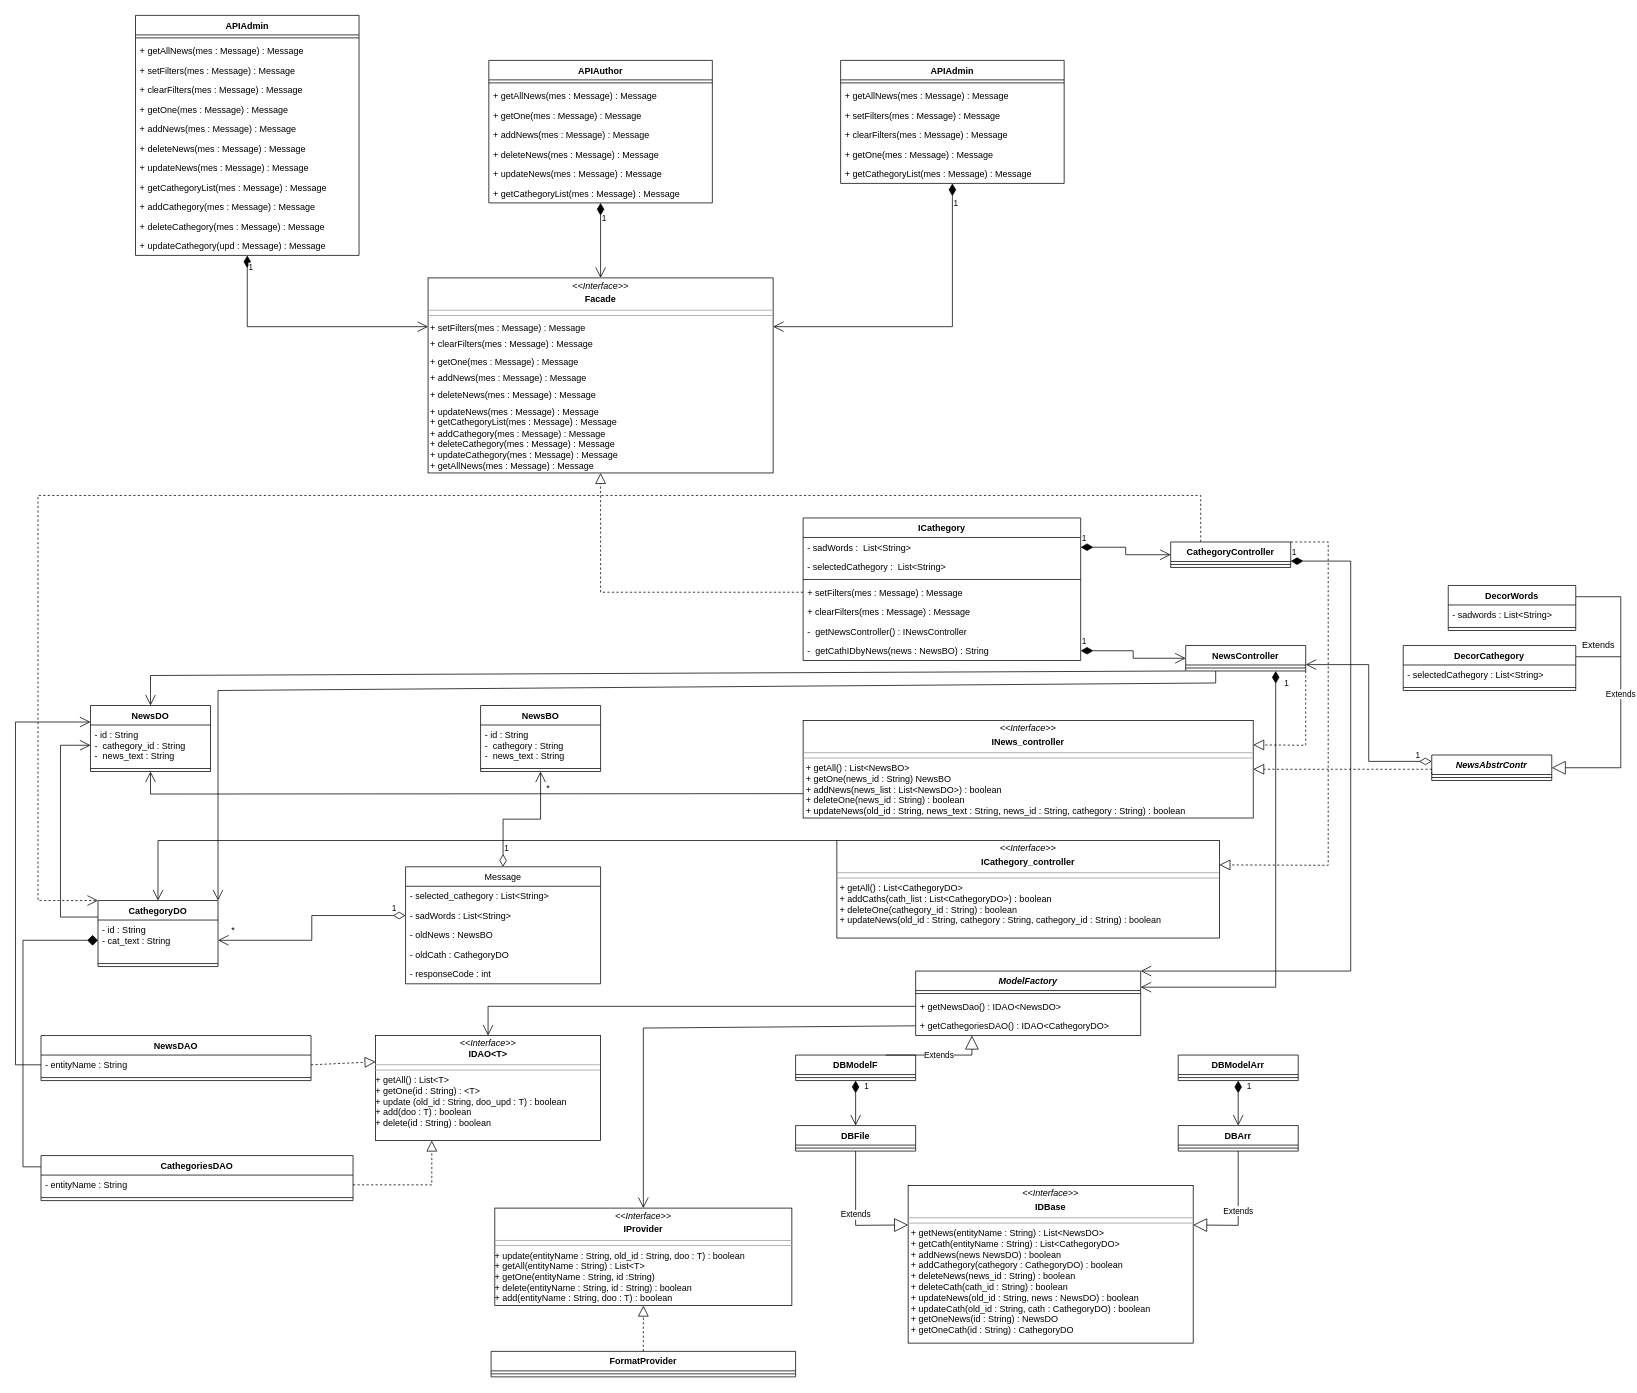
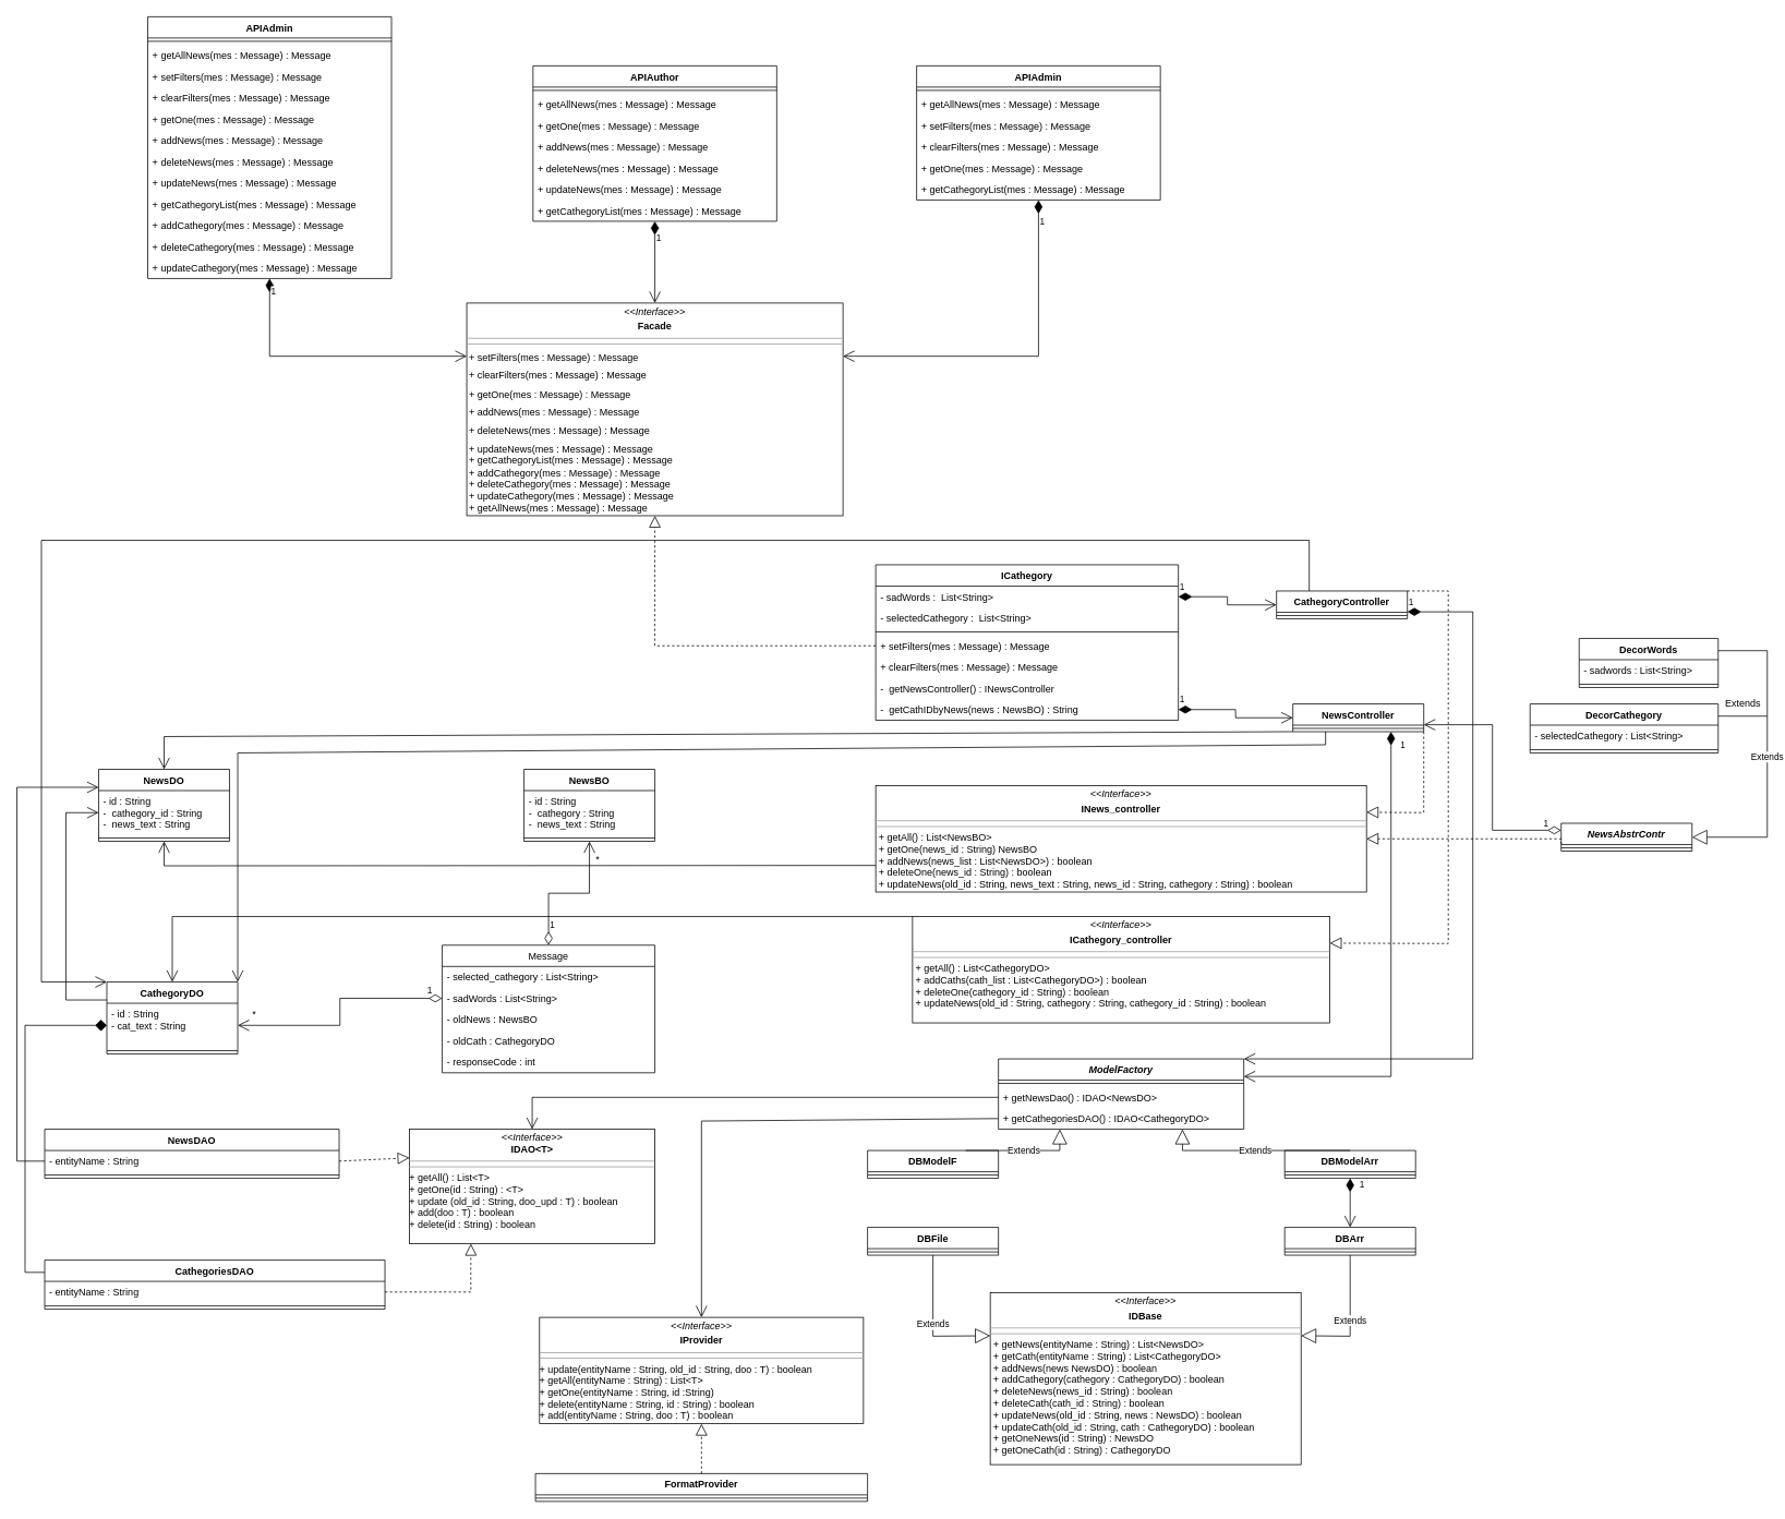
- <mxCell id="110" value="+ updateCathegory(upd : Message) : Message" style="text;strokeColor=none;fillColor=none;align=left;verticalAlign=top;spacingLeft=4;spacingRight=4;overflow=hidden;rotatable=0;points=[[0,0.5],[1,0.5]];portConstraint=eastwest;" vertex="1" parent="98"><mxGeometry y="294" width="298" height="26" as="geometry" /></mxCell>
+ <mxCell id="110" value="+ updateCathegory(mes : Message) : Message" style="text;strokeColor=none;fillColor=none;align=left;verticalAlign=top;spacingLeft=4;spacingRight=4;overflow=hidden;rotatable=0;points=[[0,0.5],[1,0.5]];portConstraint=eastwest;" vertex="1" parent="98"><mxGeometry y="294" width="298" height="26" as="geometry" /></mxCell>
- <mxCell id="97" value="" style="endArrow=open;endFill=1;endSize=12;html=1;rounded=0;exitX=0.25;exitY=0;exitDx=0;exitDy=0;entryX=0;entryY=0;entryDx=0;entryDy=0;dashed=1;" edge="1" parent="1" source="51" target="8"><mxGeometry width="160" relative="1" as="geometry"><mxPoint x="840" y="1030" as="sourcePoint" /><mxPoint x="1000" y="1030" as="targetPoint" /><Array as="points"><mxPoint x="1600" y="660" /><mxPoint x="50" y="660" /><mxPoint x="50" y="1200" /></Array></mxGeometry></mxCell>
+ <mxCell id="97" value="" style="endArrow=open;endFill=1;endSize=12;html=1;rounded=0;exitX=0.25;exitY=0;exitDx=0;exitDy=0;entryX=0;entryY=0;entryDx=0;entryDy=0;" edge="1" parent="1" source="51" target="8"><mxGeometry width="160" relative="1" as="geometry"><mxPoint x="840" y="1030" as="sourcePoint" /><mxPoint x="1000" y="1030" as="targetPoint" /><Array as="points"><mxPoint x="1600" y="660" /><mxPoint x="50" y="660" /><mxPoint x="50" y="1200" /></Array></mxGeometry></mxCell>
+ <mxCell id="83" value="Extends" style="endArrow=block;endSize=16;endFill=0;html=1;rounded=0;exitX=0.5;exitY=0;exitDx=0;exitDy=0;entryX=0.75;entryY=1;entryDx=0;entryDy=0;" edge="1" parent="1" source="81" target="72"><mxGeometry width="160" relative="1" as="geometry"><mxPoint x="1160" y="1390" as="sourcePoint" /><mxPoint x="1450" y="1540" as="targetPoint" /><Array as="points"><mxPoint x="1445" y="1406" /></Array></mxGeometry></mxCell>
- <mxCell id="88" value="1" style="endArrow=open;html=1;endSize=12;startArrow=diamondThin;startSize=14;startFill=1;edgeStyle=orthogonalEdgeStyle;align=left;verticalAlign=bottom;rounded=0;exitX=0.5;exitY=1;exitDx=0;exitDy=0;entryX=0.5;entryY=0;entryDx=0;entryDy=0;" edge="1" parent="1" source="78" target="84"><mxGeometry x="-0.429" y="10" relative="1" as="geometry"><mxPoint x="1160" y="1570" as="sourcePoint" /><mxPoint x="1320" y="1570" as="targetPoint" /><mxPoint as="offset" /></mxGeometry></mxCell>
